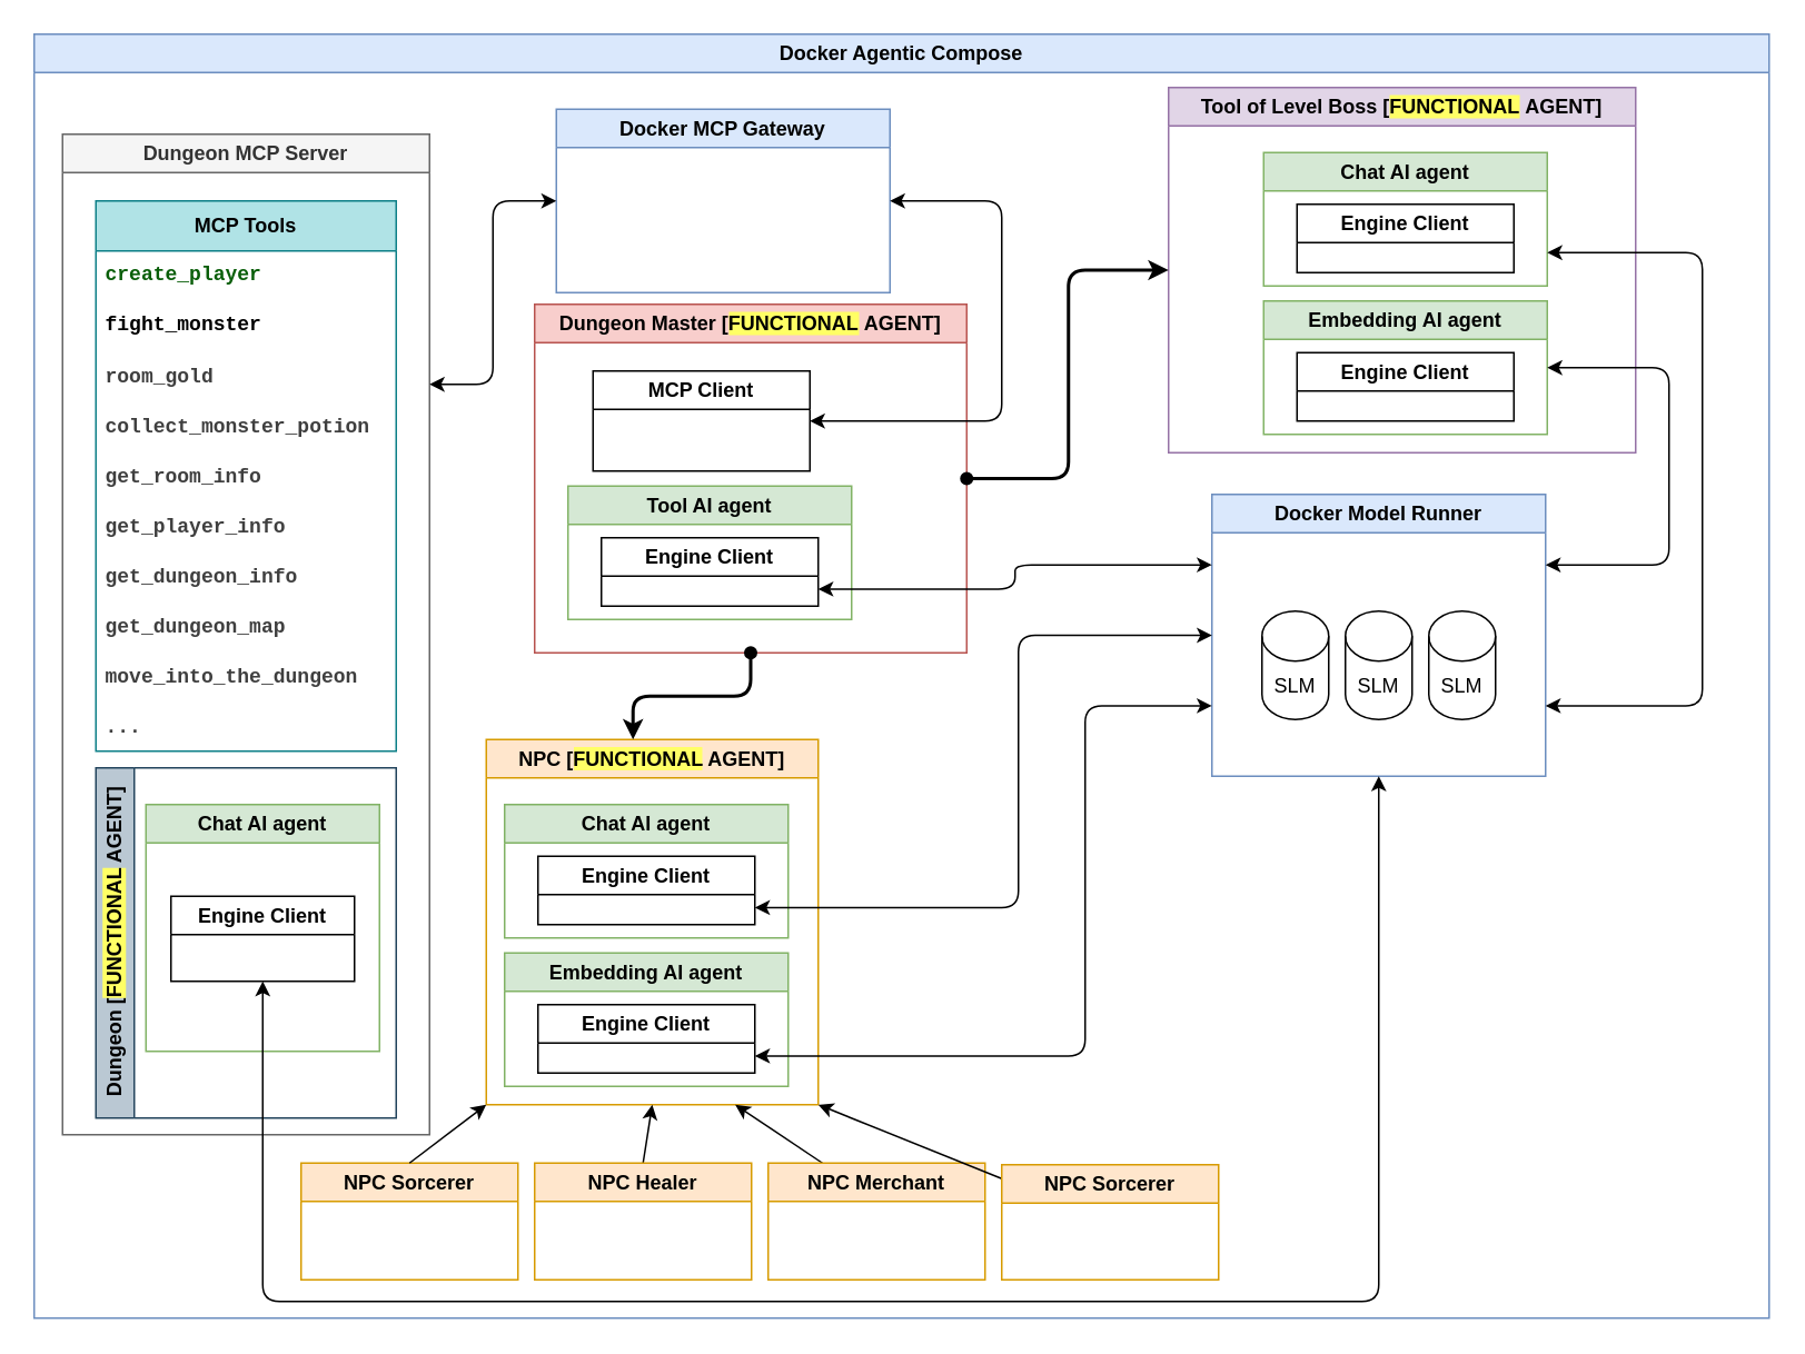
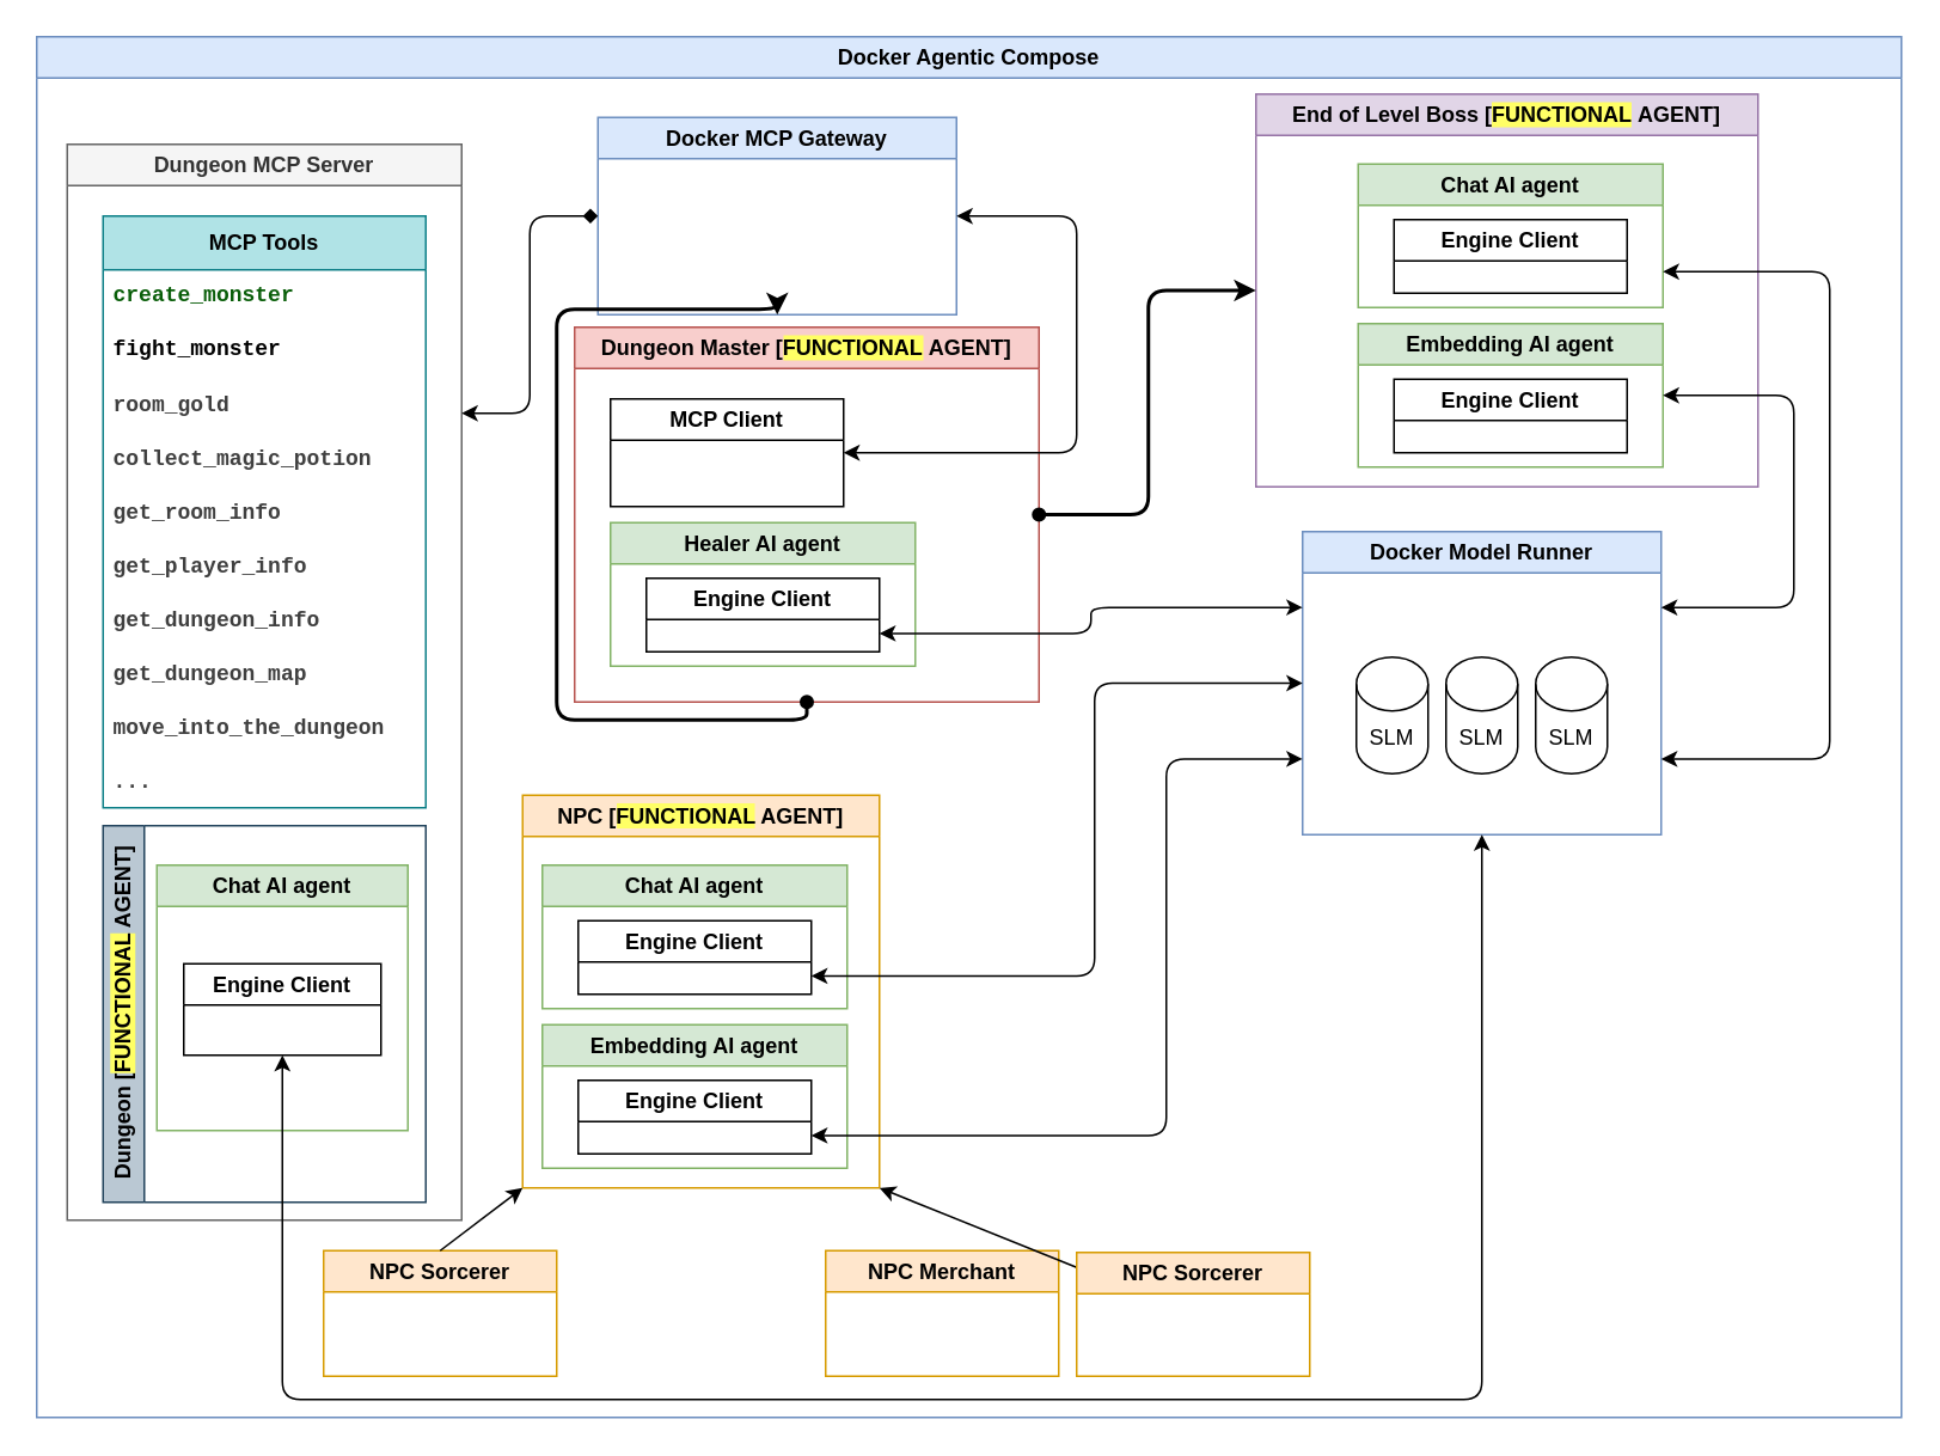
- <mxCell id="47" value="Tool of Level Boss&amp;nbsp;&lt;span style=&quot;color: rgb(0, 0, 0);&quot;&gt;[&lt;span style=&quot;color: rgb(0, 0, 0);&quot;&gt;&lt;span style=&quot;background-color: rgb(255, 255, 102);&quot;&gt;FUNCTIONAL&lt;/span&gt;&amp;nbsp;&lt;/span&gt;AGENT]&lt;/span&gt;" style="swimlane;whiteSpace=wrap;html=1;backgroundOutline=0;fillColor=#e1d5e7;strokeColor=#9673a6;" vertex="1" parent="1"><mxGeometry x="700" y="52" width="280" height="219" as="geometry" /></mxCell>
+ <mxCell id="47" value="End of Level Boss&amp;nbsp;&lt;span style=&quot;color: rgb(0, 0, 0);&quot;&gt;[&lt;span style=&quot;color: rgb(0, 0, 0);&quot;&gt;&lt;span style=&quot;background-color: rgb(255, 255, 102);&quot;&gt;FUNCTIONAL&lt;/span&gt;&amp;nbsp;&lt;/span&gt;AGENT]&lt;/span&gt;" style="swimlane;whiteSpace=wrap;html=1;backgroundOutline=0;fillColor=#e1d5e7;strokeColor=#9673a6;" vertex="1" parent="1"><mxGeometry x="700" y="52" width="280" height="219" as="geometry" /></mxCell>
- <mxCell id="19" value="" style="endArrow=classic;startArrow=classic;html=1;exitX=1;exitY=0.25;exitDx=0;exitDy=0;entryX=0;entryY=0.5;entryDx=0;entryDy=0;rounded=1;edgeStyle=elbowEdgeStyle;" parent="1" source="3" target="18" edge="1"><mxGeometry width="50" height="50" relative="1" as="geometry"><mxPoint x="450" y="390" as="sourcePoint" /><mxPoint x="500" y="340" as="targetPoint" /></mxGeometry></mxCell>
+ <mxCell id="19" value="" style="endArrow=diamond;startArrow=classic;html=1;exitX=1;exitY=0.25;exitDx=0;exitDy=0;entryX=0;entryY=0.5;entryDx=0;entryDy=0;rounded=1;edgeStyle=elbowEdgeStyle;" parent="1" source="3" target="18" edge="1"><mxGeometry width="50" height="50" relative="1" as="geometry"><mxPoint x="450" y="390" as="sourcePoint" /><mxPoint x="500" y="340" as="targetPoint" /></mxGeometry></mxCell>
- <mxCell id="5" value="&lt;div style=&quot;color: rgb(0, 0, 0); background-color: rgb(255, 255, 255); font-family: Menlo, Monaco, &amp;quot;Courier New&amp;quot;, monospace; line-height: 21px; white-space: pre;&quot;&gt;&lt;span style=&quot;color: rgb(9, 94, 9); font-weight: bold;&quot;&gt;&lt;font&gt;create_player&lt;/font&gt;&lt;/span&gt;&lt;/div&gt;" style="text;strokeColor=none;fillColor=none;align=left;verticalAlign=middle;spacingLeft=4;spacingRight=4;overflow=hidden;points=[[0,0.5],[1,0.5]];portConstraint=eastwest;rotatable=0;whiteSpace=wrap;html=1;" parent="4" vertex="1"><mxGeometry y="30" width="180" height="30" as="geometry" /></mxCell>
+ <mxCell id="5" value="&lt;div style=&quot;color: rgb(0, 0, 0); background-color: rgb(255, 255, 255); font-family: Menlo, Monaco, &amp;quot;Courier New&amp;quot;, monospace; line-height: 21px; white-space: pre;&quot;&gt;&lt;span style=&quot;color: rgb(9, 94, 9); font-weight: bold;&quot;&gt;&lt;font&gt;create_monster&lt;/font&gt;&lt;/span&gt;&lt;/div&gt;" style="text;strokeColor=none;fillColor=none;align=left;verticalAlign=middle;spacingLeft=4;spacingRight=4;overflow=hidden;points=[[0,0.5],[1,0.5]];portConstraint=eastwest;rotatable=0;whiteSpace=wrap;html=1;" parent="4" vertex="1"><mxGeometry y="30" width="180" height="30" as="geometry" /></mxCell>
- <mxCell id="21" value="MCP Client" style="swimlane;whiteSpace=wrap;html=1;" parent="20" vertex="1"><mxGeometry x="35" y="40" width="130" height="60" as="geometry" /></mxCell>
+ <mxCell id="21" value="MCP Client" style="swimlane;whiteSpace=wrap;html=1;" parent="20" vertex="1"><mxGeometry x="20" y="40" width="130" height="60" as="geometry" /></mxCell>
- <mxCell id="8" value="&lt;b style=&quot;scrollbar-color: rgb(226, 226, 226) rgb(251, 251, 251); font-family: Menlo, Monaco, &amp;quot;Courier New&amp;quot;, monospace; white-space: pre; color: rgb(63, 63, 63);&quot;&gt;collect_monster_potion&lt;/b&gt;" style="text;strokeColor=none;fillColor=none;align=left;verticalAlign=middle;spacingLeft=4;spacingRight=4;overflow=hidden;points=[[0,0.5],[1,0.5]];portConstraint=eastwest;rotatable=0;whiteSpace=wrap;html=1;" parent="4" vertex="1"><mxGeometry y="120" width="180" height="30" as="geometry" /></mxCell>
+ <mxCell id="8" value="&lt;b style=&quot;scrollbar-color: rgb(226, 226, 226) rgb(251, 251, 251); font-family: Menlo, Monaco, &amp;quot;Courier New&amp;quot;, monospace; white-space: pre; color: rgb(63, 63, 63);&quot;&gt;collect_magic_potion&lt;/b&gt;" style="text;strokeColor=none;fillColor=none;align=left;verticalAlign=middle;spacingLeft=4;spacingRight=4;overflow=hidden;points=[[0,0.5],[1,0.5]];portConstraint=eastwest;rotatable=0;whiteSpace=wrap;html=1;" parent="4" vertex="1"><mxGeometry y="120" width="180" height="30" as="geometry" /></mxCell>
- <mxCell id="22" value="Tool AI agent" style="swimlane;whiteSpace=wrap;html=1;fillColor=#d5e8d4;strokeColor=#82b366;" vertex="1" parent="20"><mxGeometry x="20" y="109" width="170" height="80" as="geometry" /></mxCell>
+ <mxCell id="22" value="Healer AI agent" style="swimlane;whiteSpace=wrap;html=1;fillColor=#d5e8d4;strokeColor=#82b366;" vertex="1" parent="20"><mxGeometry x="20" y="109" width="170" height="80" as="geometry" /></mxCell>
- <mxCell id="29" style="edgeStyle=orthogonalEdgeStyle;html=1;exitX=0.5;exitY=1;exitDx=0;exitDy=0;entryX=0.442;entryY=0;entryDx=0;entryDy=0;entryPerimeter=0;strokeWidth=2;startArrow=oval;startFill=1;" edge="1" parent="20" source="20" target="24"><mxGeometry relative="1" as="geometry" /></mxCell>
+ <mxCell id="29" style="edgeStyle=orthogonalEdgeStyle;html=1;exitX=0.5;exitY=1;exitDx=0;exitDy=0;strokeWidth=2;startArrow=oval;startFill=1;" edge="1" parent="20" source="20" target="18"><mxGeometry relative="1" as="geometry" /></mxCell>
- <mxCell id="39" style="edgeStyle=none;html=1;exitX=0.25;exitY=0;exitDx=0;exitDy=0;entryX=0.75;entryY=1;entryDx=0;entryDy=0;" edge="1" parent="1" source="40" target="24"><mxGeometry relative="1" as="geometry" /></mxCell>
- <mxCell id="37" style="edgeStyle=none;html=1;exitX=0.5;exitY=0;exitDx=0;exitDy=0;entryX=0.5;entryY=1;entryDx=0;entryDy=0;" edge="1" parent="1" source="38" target="24"><mxGeometry relative="1" as="geometry" /></mxCell>
- <mxCell id="38" value="NPC Healer" style="swimlane;whiteSpace=wrap;html=1;backgroundOutline=0;fillColor=#ffe6cc;strokeColor=#d79b00;" vertex="1" parent="1"><mxGeometry x="320" y="697" width="130" height="70" as="geometry" /></mxCell>
